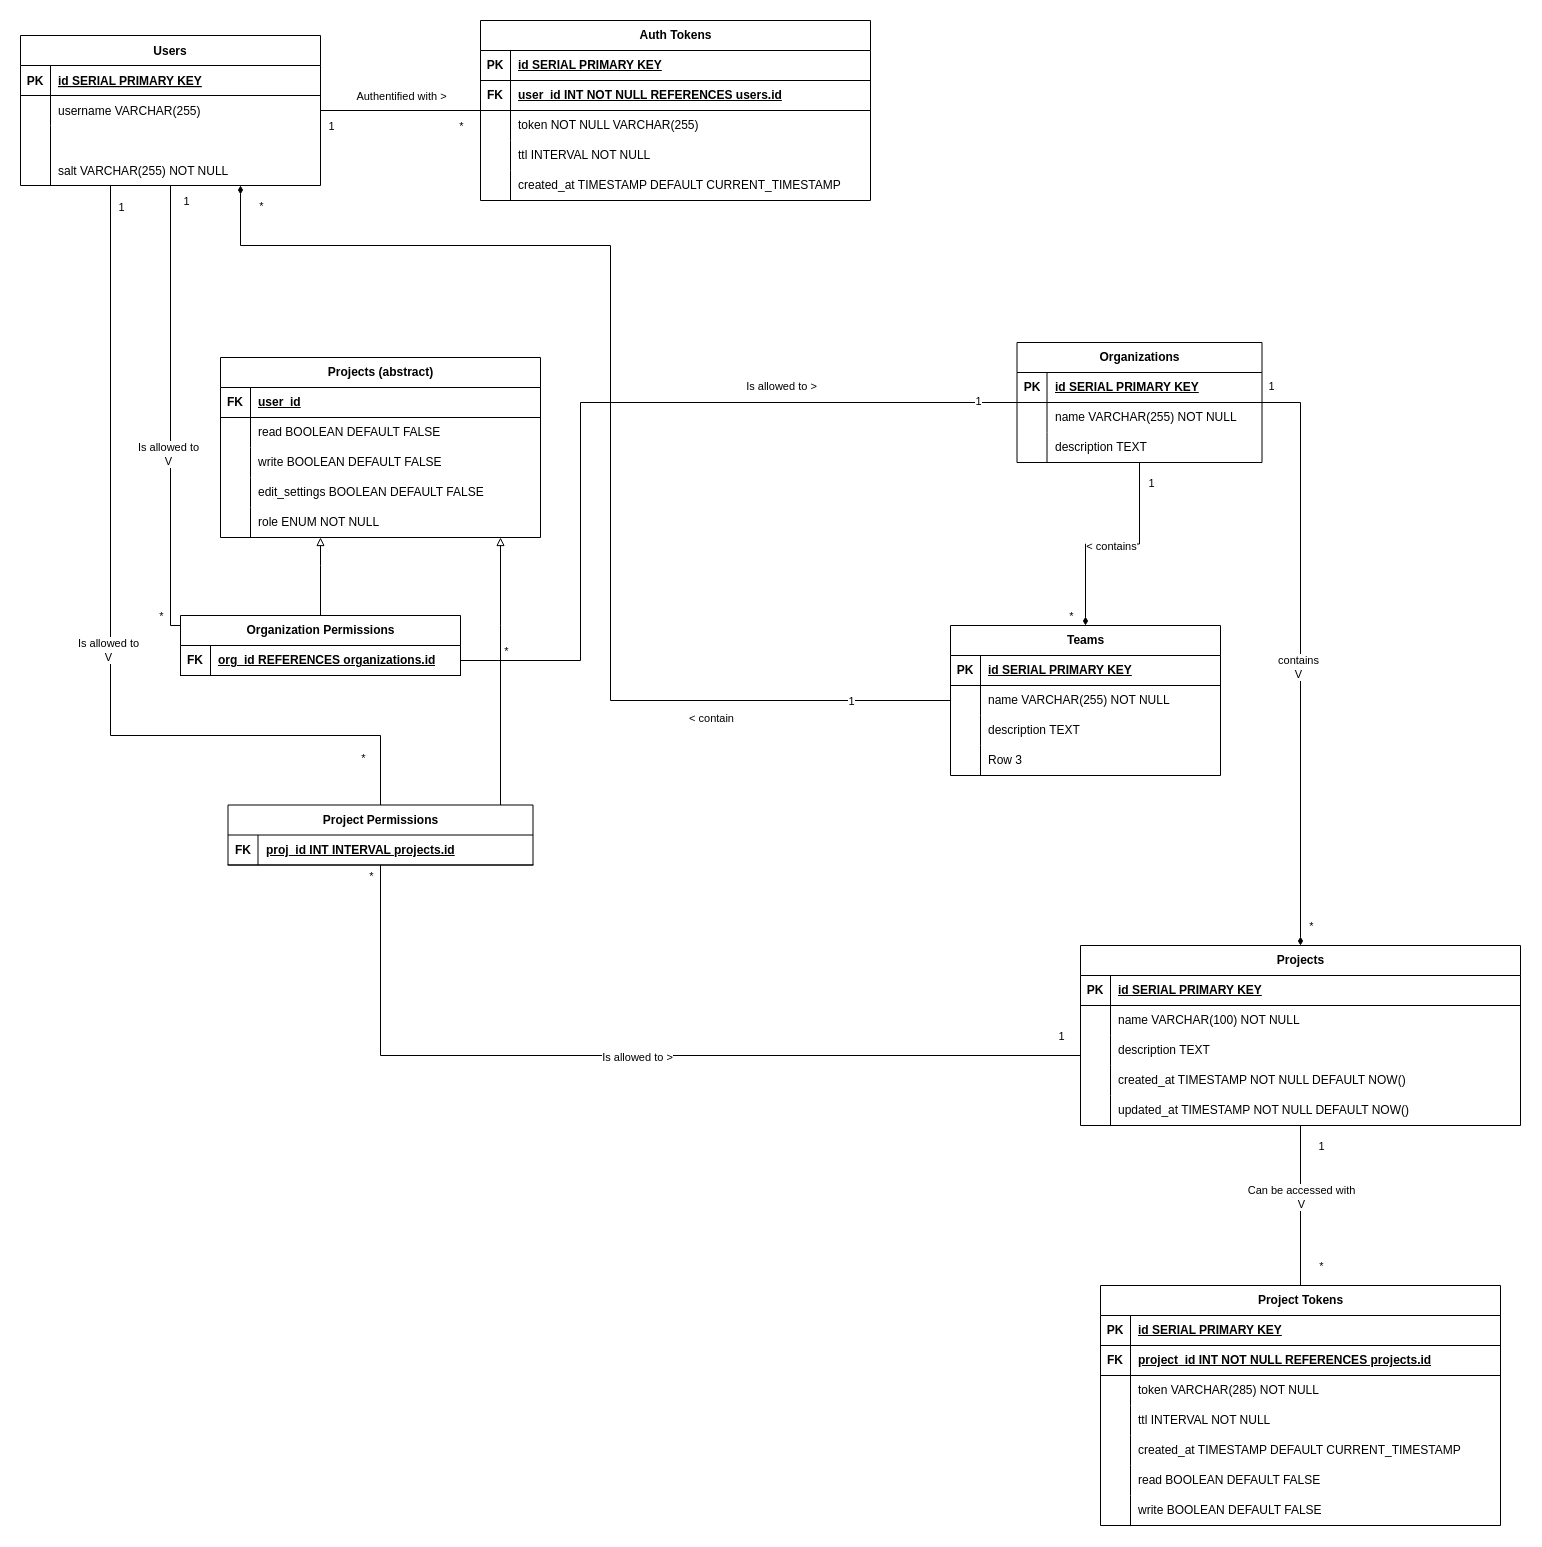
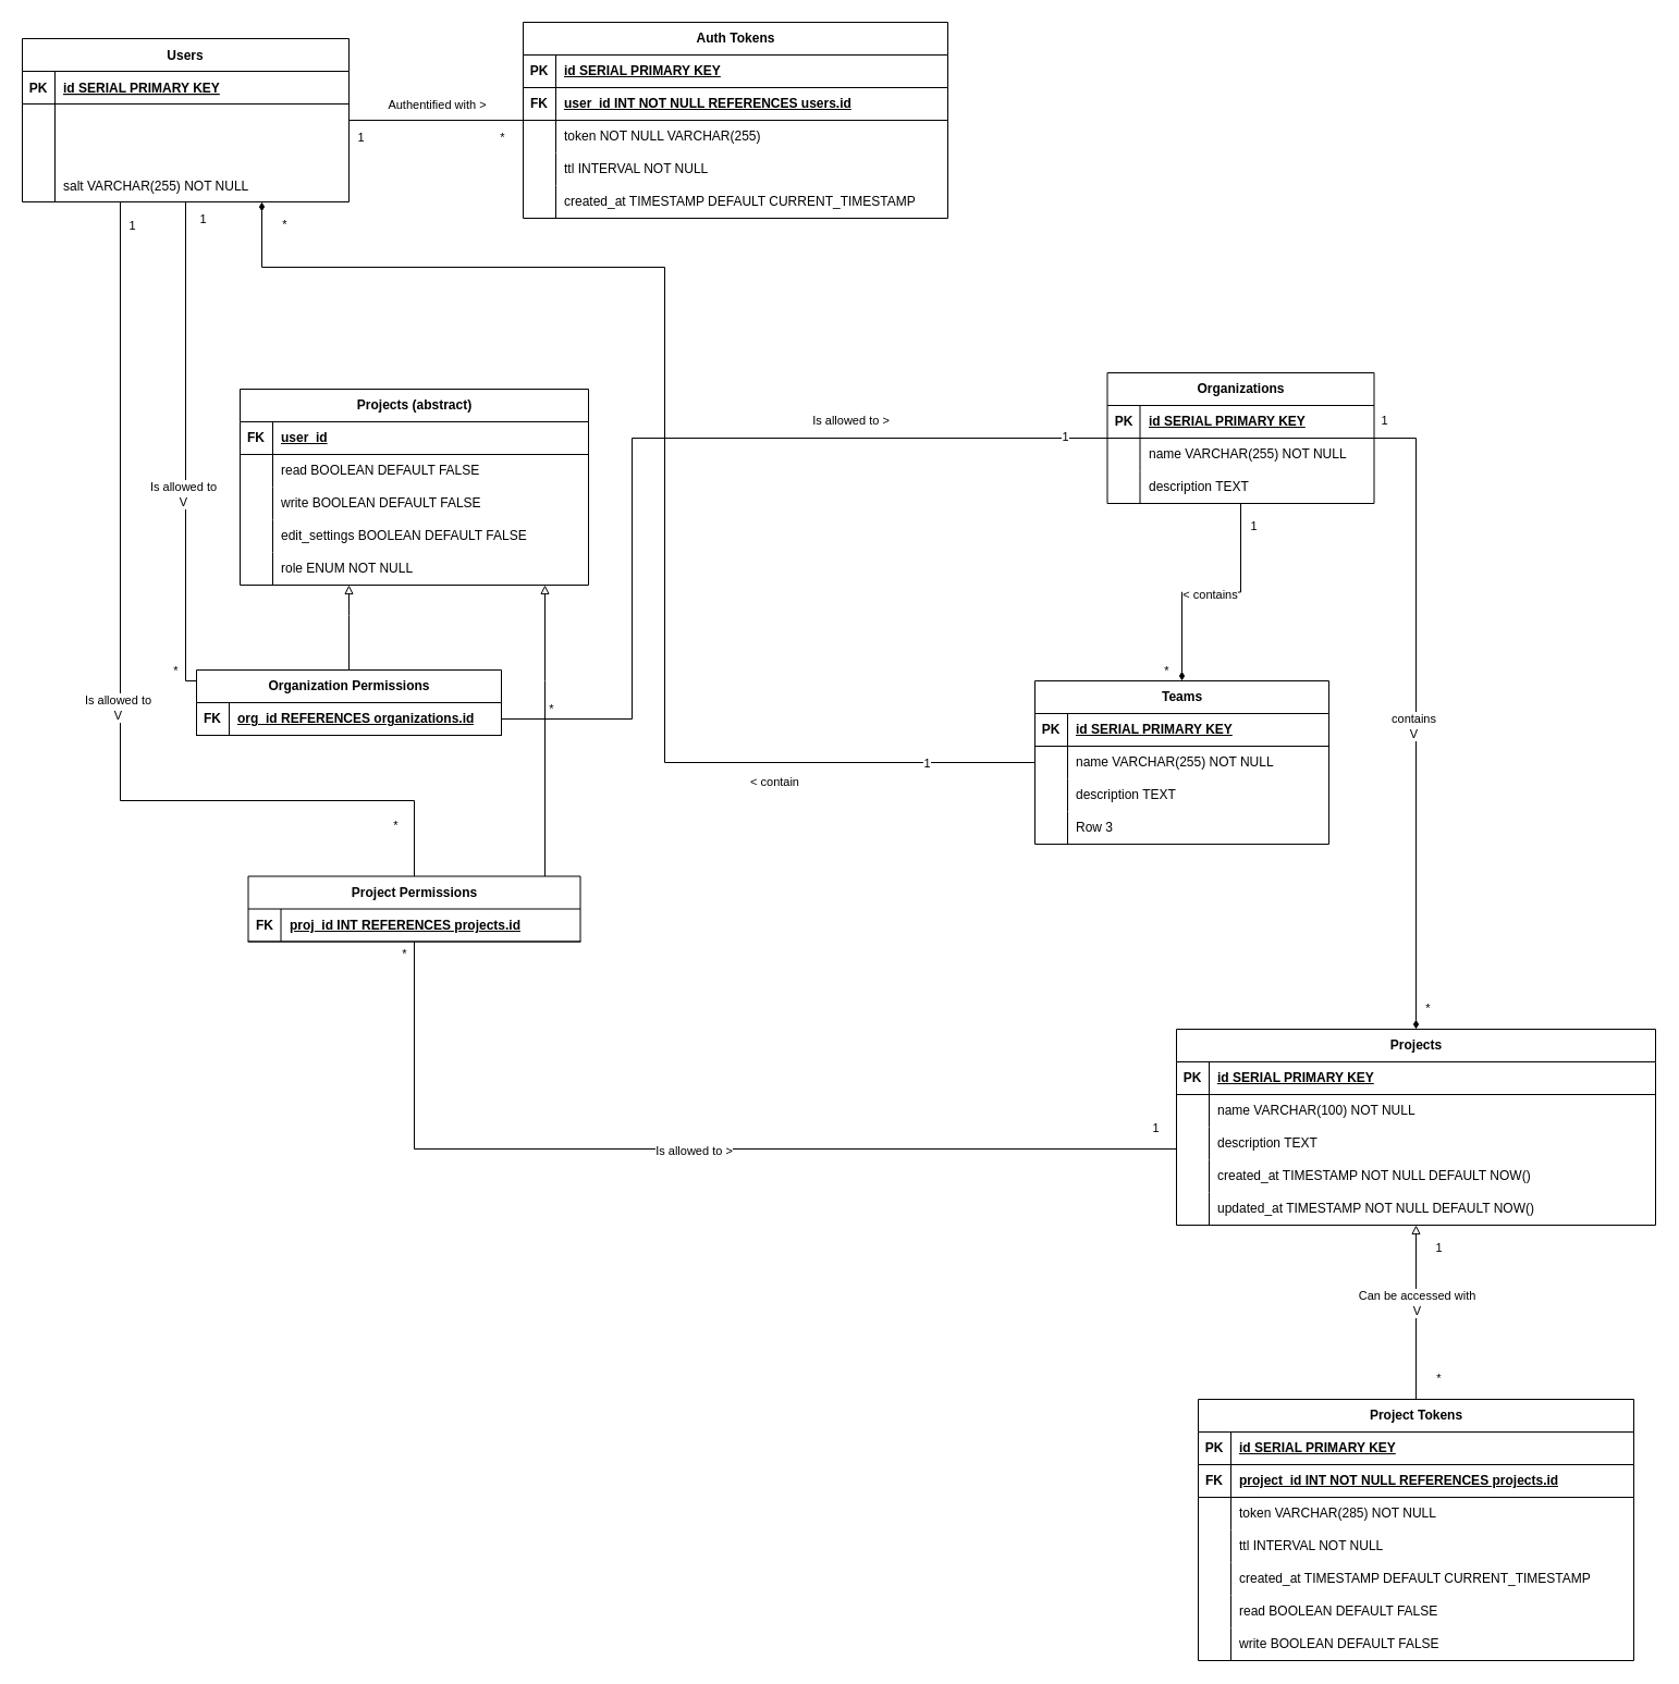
- <mxCell id="8" value="username VARCHAR(255)" style="shape=partialRectangle;overflow=hidden;connectable=0;fillColor=none;top=0;left=0;bottom=0;right=0;align=left;spacingLeft=6;" parent="6" vertex="1"><mxGeometry x="30" width="270" height="30" as="geometry"><mxRectangle width="270" height="30" as="alternateBounds" /></mxGeometry></mxCell>
- <mxCell id="93" value="proj_id INT INTERVAL projects.id" style="shape=partialRectangle;connectable=0;fillColor=none;top=0;left=0;bottom=0;right=0;align=left;spacingLeft=6;fontStyle=5;overflow=hidden;whiteSpace=wrap;html=1;" parent="91" vertex="1"><mxGeometry x="30" width="275" height="30" as="geometry"><mxRectangle width="275" height="30" as="alternateBounds" /></mxGeometry></mxCell>
+ <mxCell id="93" value="proj_id INT REFERENCES projects.id" style="shape=partialRectangle;connectable=0;fillColor=none;top=0;left=0;bottom=0;right=0;align=left;spacingLeft=6;fontStyle=5;overflow=hidden;whiteSpace=wrap;html=1;" parent="91" vertex="1"><mxGeometry x="30" width="275" height="30" as="geometry"><mxRectangle width="275" height="30" as="alternateBounds" /></mxGeometry></mxCell>
- <mxCell id="127" style="edgeStyle=orthogonalEdgeStyle;rounded=0;orthogonalLoop=1;jettySize=auto;html=1;endArrow=none;endFill=0;" edge="1" parent="1" source="131" target="64"><mxGeometry relative="1" as="geometry"><mxPoint x="1290" y="1295" as="sourcePoint" /></mxGeometry></mxCell>
+ <mxCell id="127" style="edgeStyle=orthogonalEdgeStyle;rounded=0;orthogonalLoop=1;jettySize=auto;html=1;endArrow=block;endFill=0;" edge="1" parent="1" source="131" target="64"><mxGeometry relative="1" as="geometry"><mxPoint x="1290" y="1295" as="sourcePoint" /></mxGeometry></mxCell>
